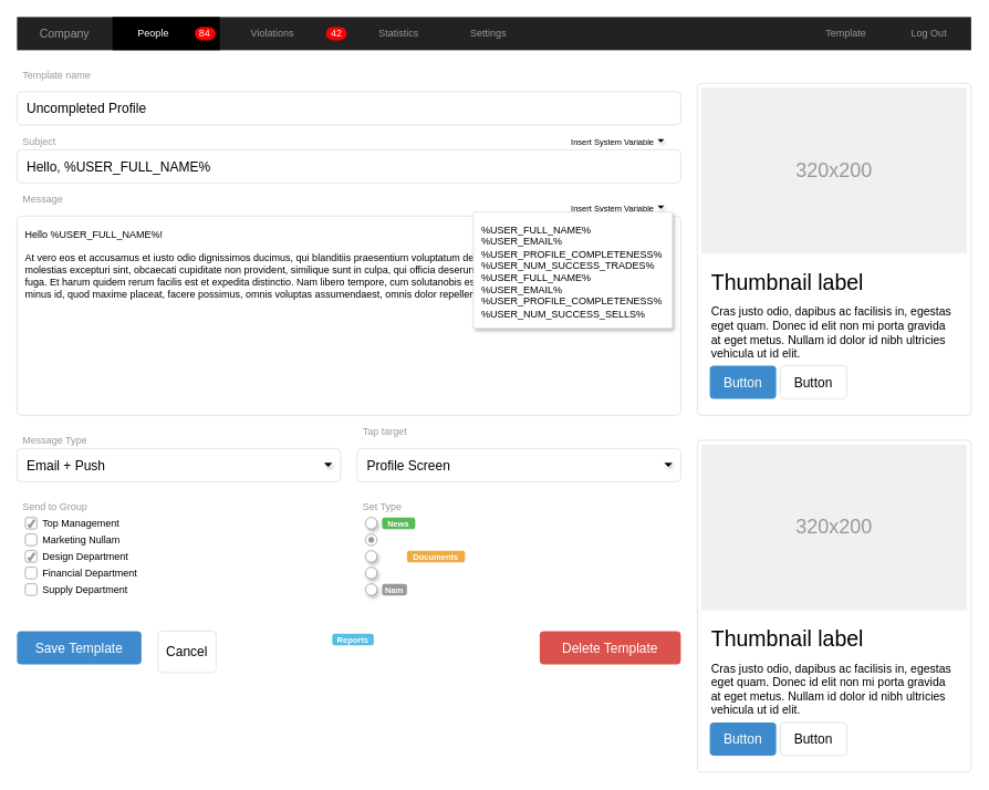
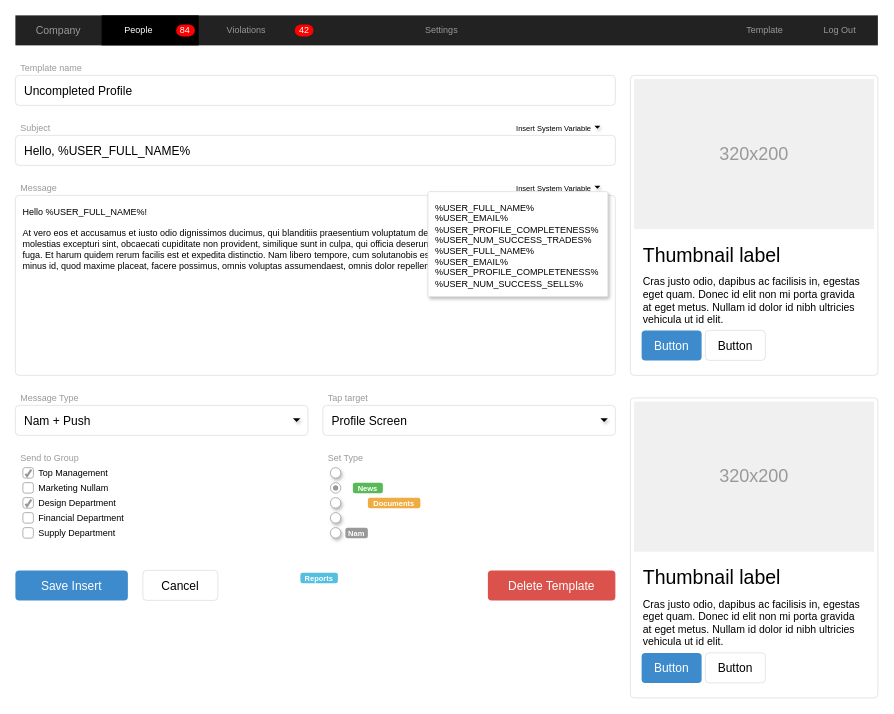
- <mxCell id="8" value="Statistics" style="html=1;shadow=0;dashed=0;fillColor=none;strokeColor=none;shape=mxgraph.bootstrap.rect;fontColor=#999999;whiteSpace=wrap;" parent="2" vertex="1"><mxGeometry x="402.5" width="115" height="40" as="geometry" /></mxCell>
- <mxCell id="19" value="Uncompleted Profile" style="html=1;shadow=0;dashed=0;shape=mxgraph.bootstrap.rrect;rSize=5;strokeColor=#dddddd;;align=left;spacingLeft=10;fontSize=16;whiteSpace=wrap;rounded=0;" parent="1" vertex="1"><mxGeometry x="20" y="110" width="800" height="40" as="geometry" /></mxCell>
+ <mxCell id="19" value="Uncompleted Profile" style="html=1;shadow=0;dashed=0;shape=mxgraph.bootstrap.rrect;rSize=5;strokeColor=#dddddd;;align=left;spacingLeft=10;fontSize=16;whiteSpace=wrap;rounded=0;" parent="1" vertex="1"><mxGeometry x="20" y="100" width="800" height="40" as="geometry" /></mxCell>
- <mxCell id="24" value="Message" style="html=1;shadow=0;dashed=0;shape=mxgraph.bootstrap.rect;strokeColor=none;fillColor=none;fontColor=#999999;align=left;spacingLeft=5;whiteSpace=wrap;rounded=0;" parent="1" vertex="1"><mxGeometry x="20" y="230" width="200" height="20" as="geometry" /></mxCell>
+ <mxCell id="24" value="Message" style="html=1;shadow=0;dashed=0;shape=mxgraph.bootstrap.rect;strokeColor=none;fillColor=none;fontColor=#999999;align=left;spacingLeft=5;whiteSpace=wrap;rounded=0;" parent="1" vertex="1"><mxGeometry x="20" y="240" width="200" height="20" as="geometry" /></mxCell>
- <mxCell id="32" value="Tap target" style="html=1;shadow=0;dashed=0;shape=mxgraph.bootstrap.rect;strokeColor=none;fillColor=none;fontColor=#999999;align=left;spacingLeft=5;whiteSpace=wrap;rounded=0;" parent="1" vertex="1"><mxGeometry x="430" y="510" width="200" height="20" as="geometry" /></mxCell>
+ <mxCell id="32" value="Tap target" style="html=1;shadow=0;dashed=0;shape=mxgraph.bootstrap.rect;strokeColor=none;fillColor=none;fontColor=#999999;align=left;spacingLeft=5;whiteSpace=wrap;rounded=0;" parent="1" vertex="1"><mxGeometry x="430" y="520" width="200" height="20" as="geometry" /></mxCell>
- <mxCell id="30" value="Email + Push" style="html=1;shadow=0;dashed=0;shape=mxgraph.bootstrap.rrect;rSize=5;strokeColor=#dddddd;align=left;spacingLeft=10;fontSize=16;whiteSpace=wrap;rounded=0;" parent="1" vertex="1"><mxGeometry x="20" y="540" width="390" height="40" as="geometry" /></mxCell>
+ <mxCell id="30" value="Nam + Push" style="html=1;shadow=0;dashed=0;shape=mxgraph.bootstrap.rrect;rSize=5;strokeColor=#dddddd;align=left;spacingLeft=10;fontSize=16;whiteSpace=wrap;rounded=0;" parent="1" vertex="1"><mxGeometry x="20" y="540" width="390" height="40" as="geometry" /></mxCell>
- <mxCell id="43" value="News" style="html=1;shadow=0;dashed=0;shape=mxgraph.bootstrap.rrect;align=center;rSize=3;strokeColor=none;fillColor=#58B957;fontColor=#ffffff;fontStyle=1;fontSize=10;whiteSpace=wrap;rounded=0;" parent="1" vertex="1"><mxGeometry x="460" y="623" width="40" height="14" as="geometry" /></mxCell>
+ <mxCell id="43" value="News" style="html=1;shadow=0;dashed=0;shape=mxgraph.bootstrap.rrect;align=center;rSize=3;strokeColor=none;fillColor=#58B957;fontColor=#ffffff;fontStyle=1;fontSize=10;whiteSpace=wrap;rounded=0;" parent="1" vertex="1"><mxGeometry x="470" y="643" width="40" height="14" as="geometry" /></mxCell>
- <mxCell id="51" value="Save Template" style="html=1;shadow=0;dashed=0;shape=mxgraph.bootstrap.rrect;align=center;rSize=5;strokeColor=none;fillColor=#3D8BCD;fontColor=#ffffff;fontSize=16;whiteSpace=wrap;rounded=0;" parent="1" vertex="1"><mxGeometry x="20" y="760" width="150" height="40" as="geometry" /></mxCell>
+ <mxCell id="51" value="Save Insert" style="html=1;shadow=0;dashed=0;shape=mxgraph.bootstrap.rrect;align=center;rSize=5;strokeColor=none;fillColor=#3D8BCD;fontColor=#ffffff;fontSize=16;whiteSpace=wrap;rounded=0;" parent="1" vertex="1"><mxGeometry x="20" y="760" width="150" height="40" as="geometry" /></mxCell>
- <mxCell id="52" value="Cancel" style="html=1;shadow=0;dashed=0;shape=mxgraph.bootstrap.rrect;align=center;rSize=5;strokeColor=#dddddd;fontSize=16;whiteSpace=wrap;rounded=0;" parent="1" vertex="1"><mxGeometry x="190" y="760" width="70" height="50" as="geometry" /></mxCell>
+ <mxCell id="52" value="Cancel" style="html=1;shadow=0;dashed=0;shape=mxgraph.bootstrap.rrect;align=center;rSize=5;strokeColor=#dddddd;fontSize=16;whiteSpace=wrap;rounded=0;" parent="1" vertex="1"><mxGeometry x="190" y="760" width="100" height="40" as="geometry" /></mxCell>
